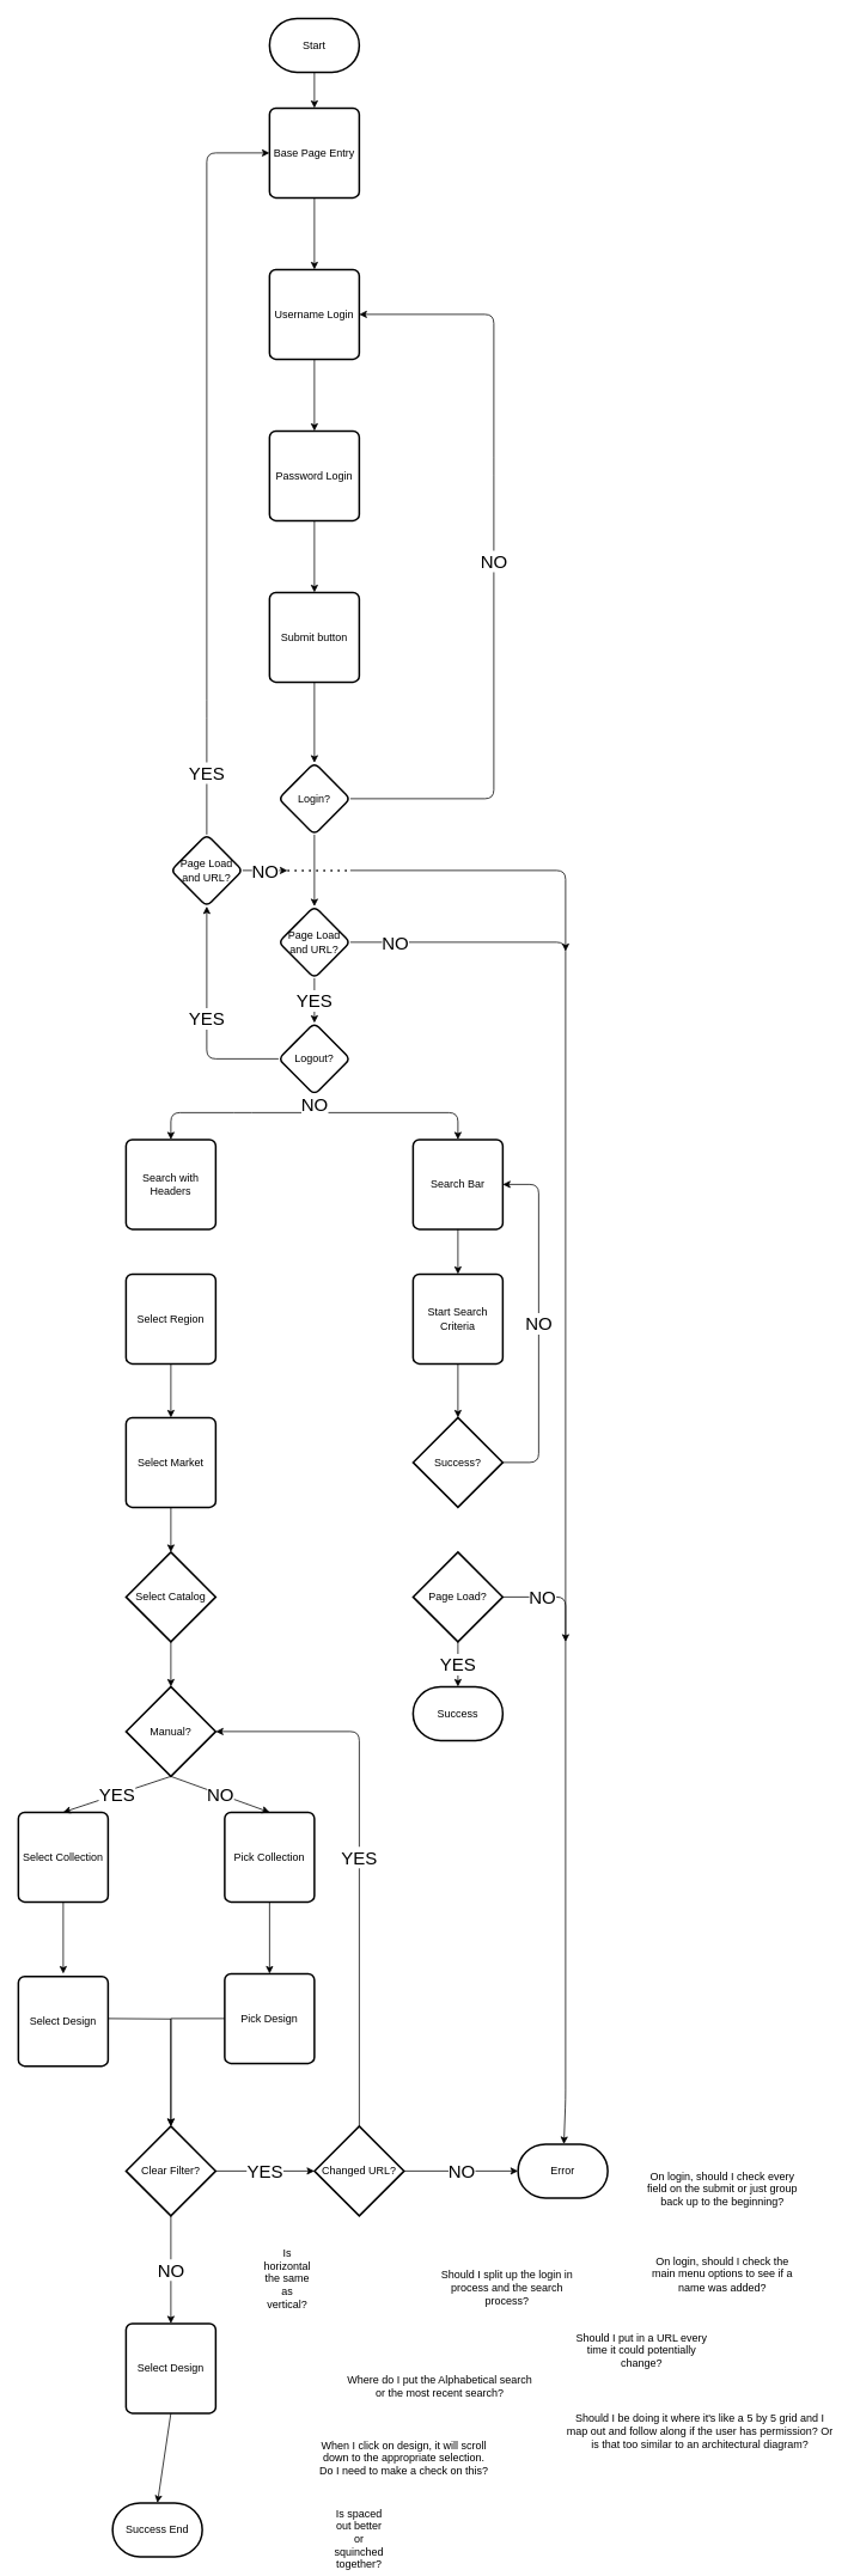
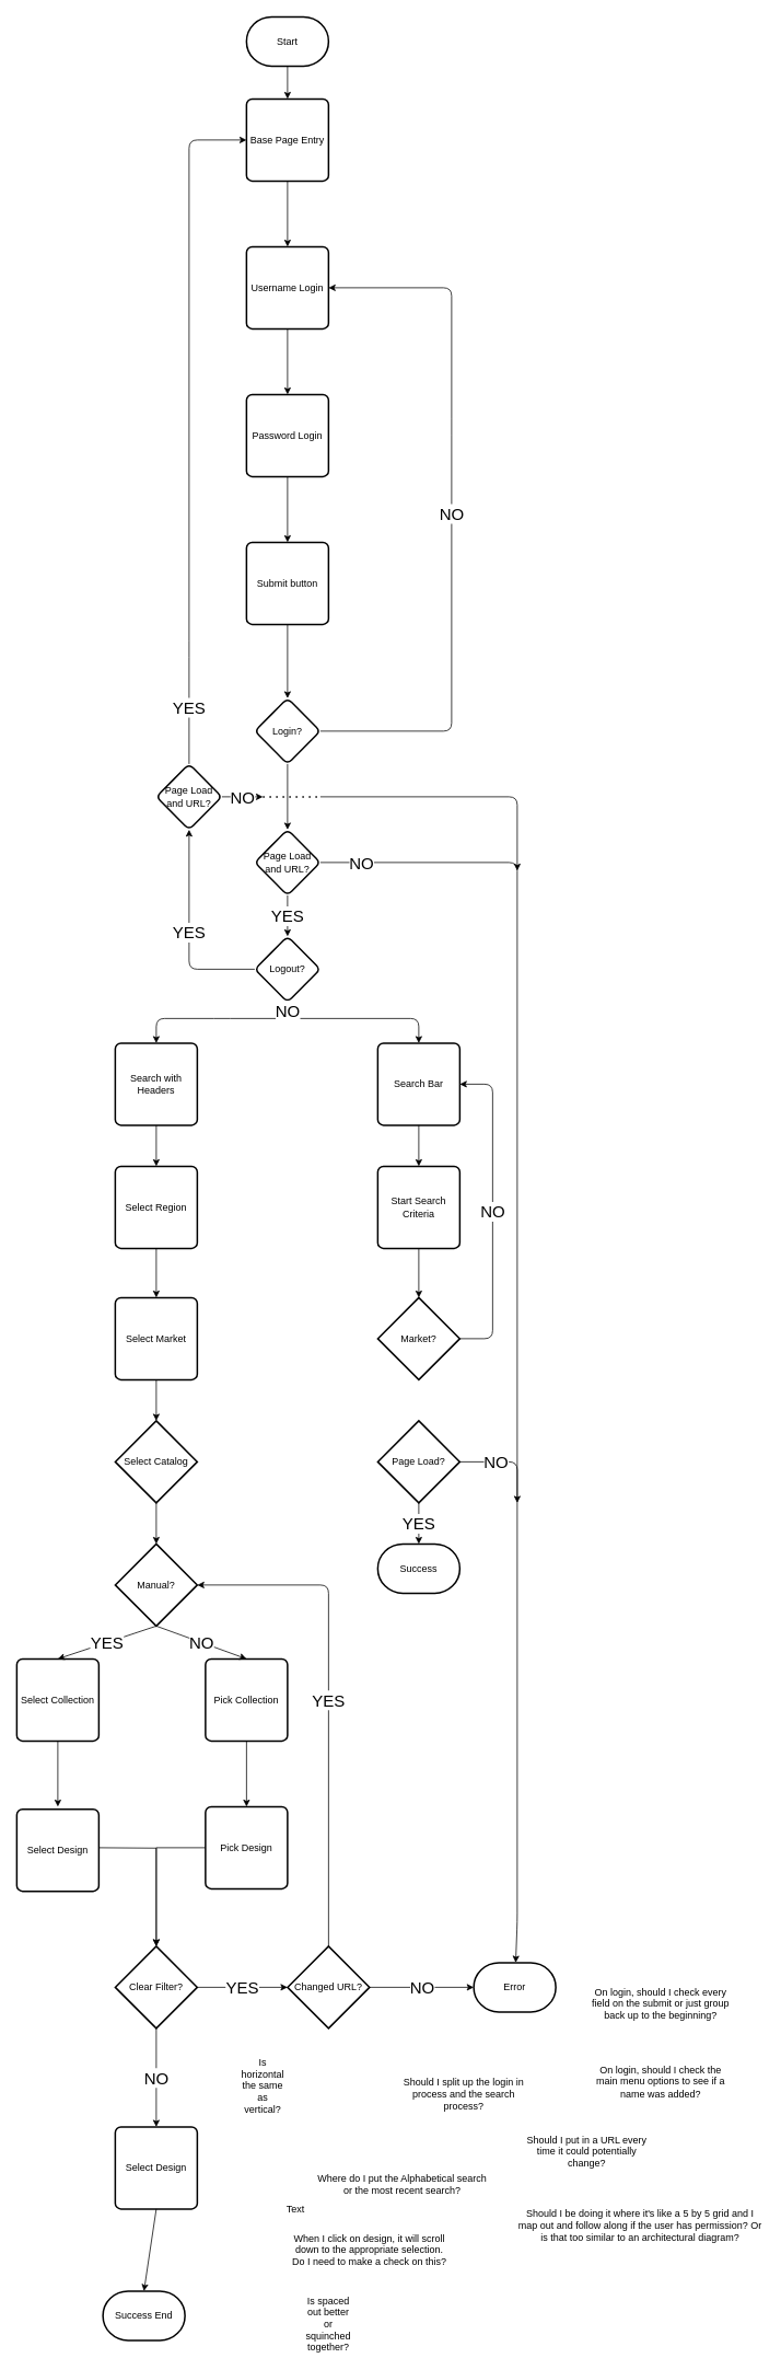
+ <mxCell id="21" value="" style="edgeStyle=orthogonalEdgeStyle;rounded=0;orthogonalLoop=1;jettySize=auto;html=1;" edge="1" parent="1" source="22" target="25"><mxGeometry relative="1" as="geometry" /></mxCell>
- <mxCell id="38" value="Success?" style="strokeWidth=2;html=1;shape=mxgraph.flowchart.decision;whiteSpace=wrap;" vertex="1" parent="1"><mxGeometry x="460" y="1580" width="100" height="100" as="geometry" /></mxCell>
+ <mxCell id="38" value="Market?" style="strokeWidth=2;html=1;shape=mxgraph.flowchart.decision;whiteSpace=wrap;" vertex="1" parent="1"><mxGeometry x="460" y="1580" width="100" height="100" as="geometry" /></mxCell>
+ <mxCell id="76" value="Text" style="text;html=1;strokeColor=none;fillColor=none;align=center;verticalAlign=middle;whiteSpace=wrap;rounded=0;" vertex="1" parent="1"><mxGeometry x="340" y="2680" width="40" height="20" as="geometry" /></mxCell>
